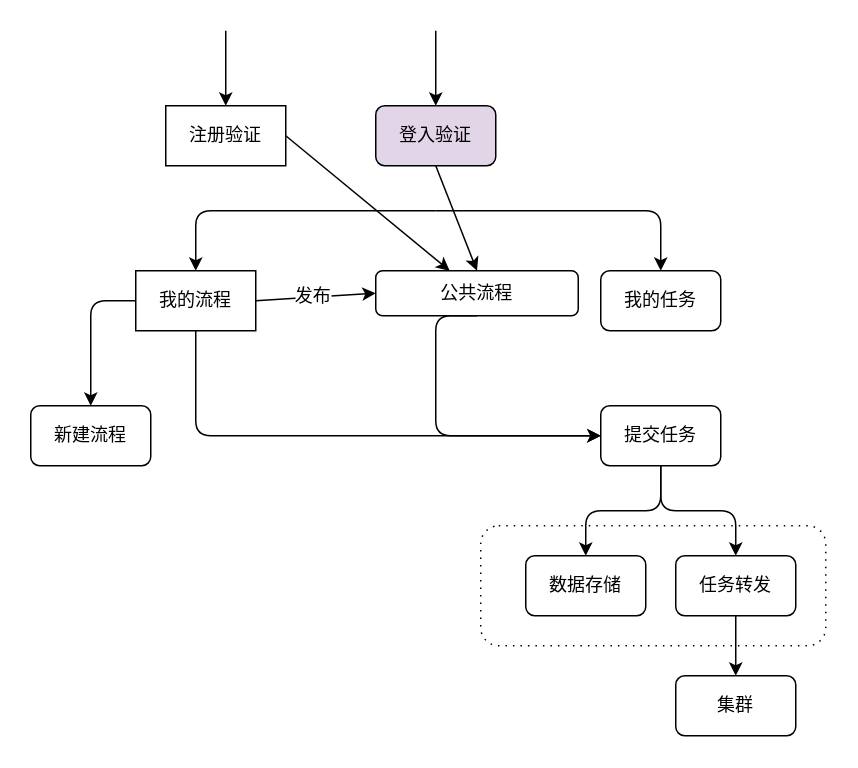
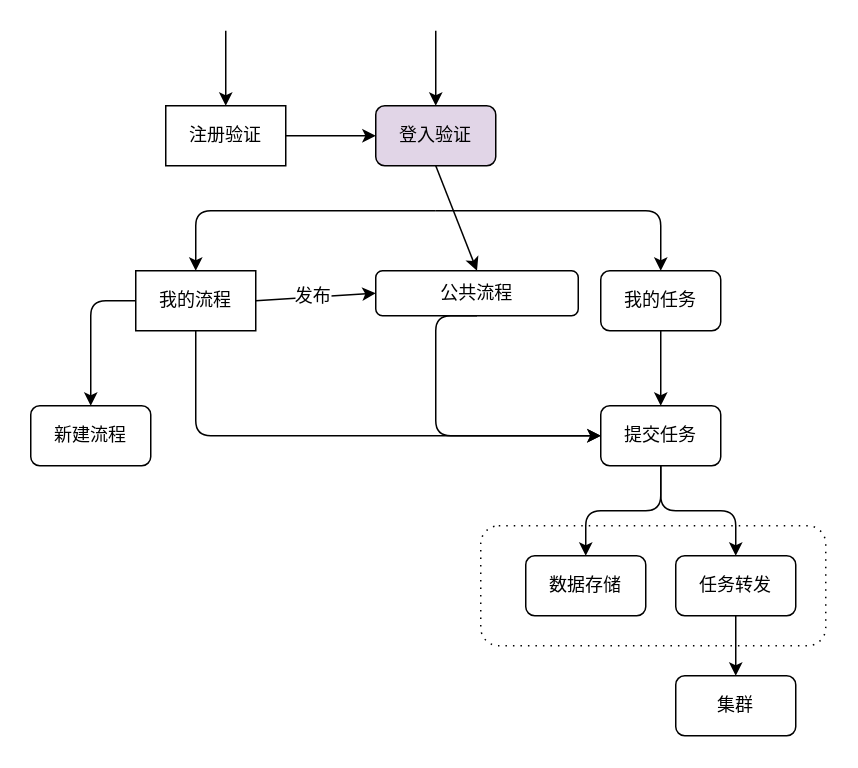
- <mxCell id="7" value="" style="endArrow=classic;html=1;exitX=1;exitY=0.5;exitDx=0;exitDy=0;" edge="1" parent="1" source="4" target="9"><mxGeometry width="50" height="50" relative="1" as="geometry"><mxPoint x="130" y="300" as="sourcePoint" /><mxPoint x="180" y="250" as="targetPoint" /></mxGeometry></mxCell>
+ <mxCell id="7" value="" style="endArrow=classic;html=1;exitX=1;exitY=0.5;exitDx=0;exitDy=0;entryX=0;entryY=0.5;entryDx=0;entryDy=0;" edge="1" parent="1" source="4" target="3"><mxGeometry width="50" height="50" relative="1" as="geometry"><mxPoint x="130" y="300" as="sourcePoint" /><mxPoint x="180" y="250" as="targetPoint" /></mxGeometry></mxCell>
+ <mxCell id="17" value="" style="endArrow=classic;html=1;entryX=0.5;entryY=0;entryDx=0;entryDy=0;exitX=0.5;exitY=1;exitDx=0;exitDy=0;" edge="1" parent="1" source="10" target="16"><mxGeometry width="50" height="50" relative="1" as="geometry"><mxPoint x="420" y="270" as="sourcePoint" /><mxPoint x="470" y="220" as="targetPoint" /></mxGeometry></mxCell>
